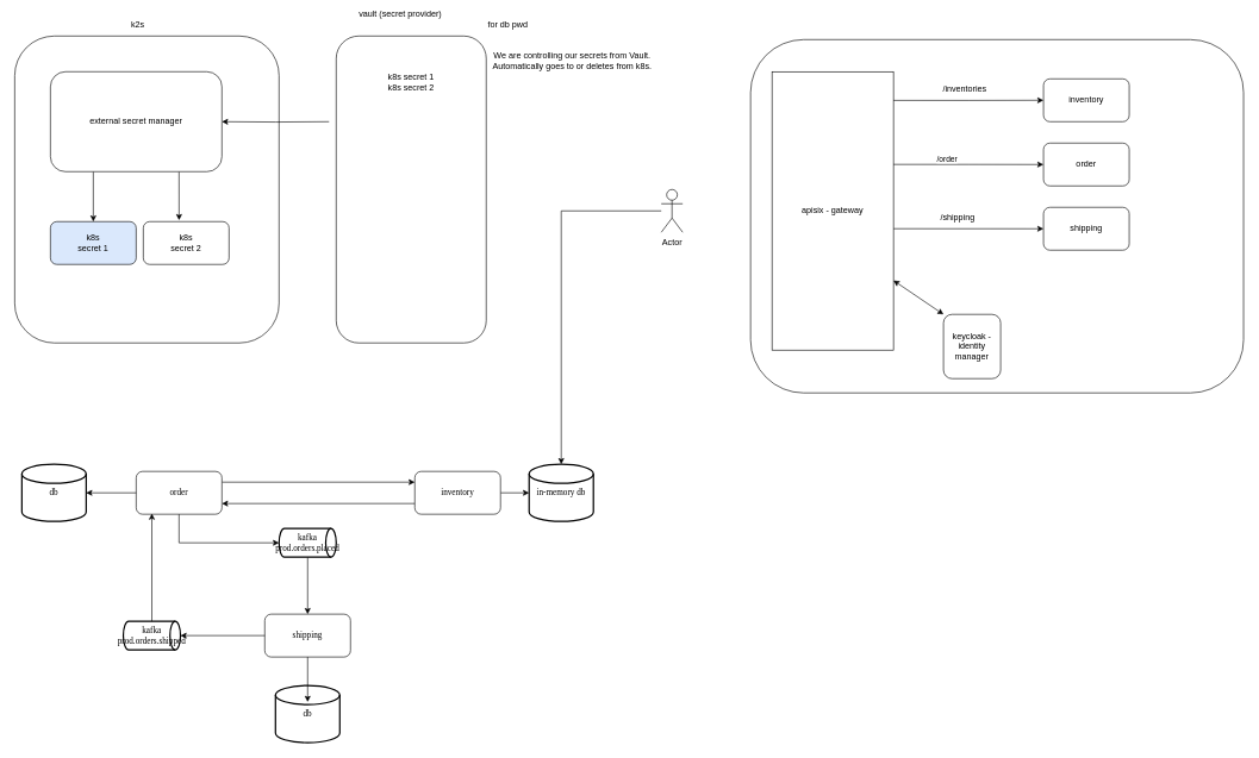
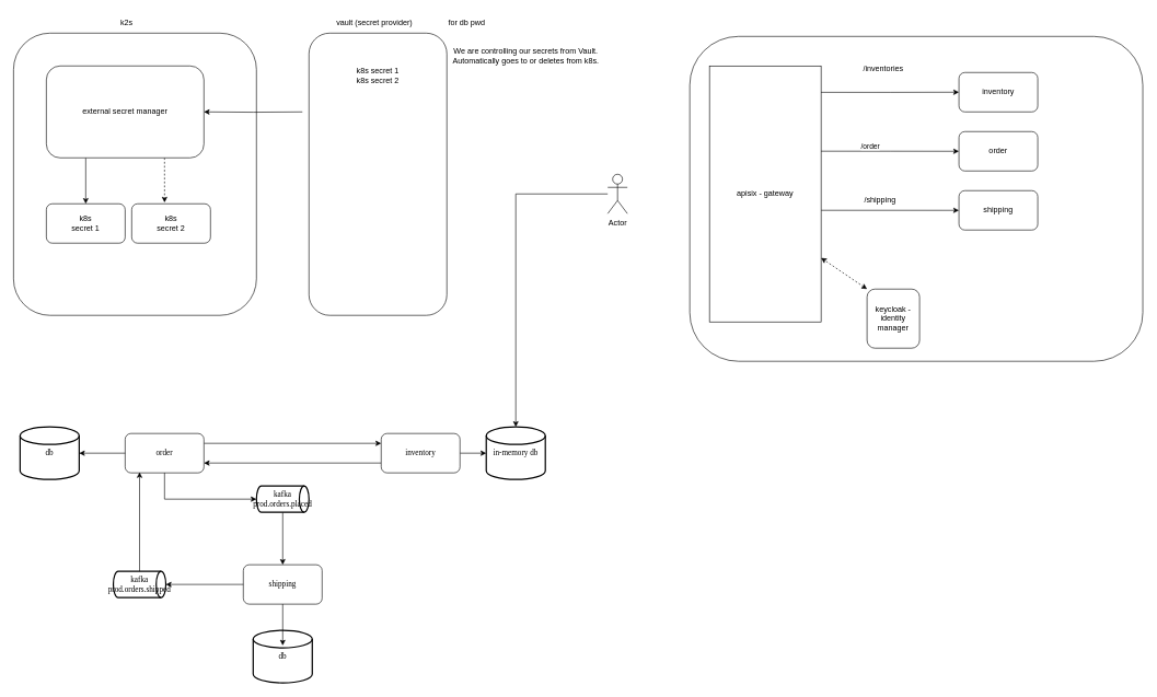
- <mxCell id="29" value="vault (secret provider)" style="text;strokeColor=none;align=center;fillColor=none;html=1;verticalAlign=middle;whiteSpace=wrap;rounded=0;" parent="1" vertex="1"><mxGeometry x="480" y="5" width="160" height="30" as="geometry" /></mxCell>
+ <mxCell id="29" value="vault (secret provider)" style="text;strokeColor=none;align=center;fillColor=none;html=1;verticalAlign=middle;whiteSpace=wrap;rounded=0;" parent="1" vertex="1"><mxGeometry x="490" y="20" width="160" height="30" as="geometry" /></mxCell>
- <mxCell id="42" value="/inventories" style="text;html=1;strokeColor=none;fillColor=none;align=center;verticalAlign=middle;whiteSpace=wrap;rounded=0;" vertex="1" parent="1"><mxGeometry x="1320" y="110" width="60" height="30" as="geometry" /></mxCell>
+ <mxCell id="42" value="/inventories" style="text;html=1;strokeColor=none;fillColor=none;align=center;verticalAlign=middle;whiteSpace=wrap;rounded=0;" vertex="1" parent="1"><mxGeometry x="1315" y="90" width="60" height="30" as="geometry" /></mxCell>
- <mxCell id="21" style="edgeStyle=orthogonalEdgeStyle;rounded=0;orthogonalLoop=1;jettySize=auto;html=1;exitX=0.75;exitY=1;exitDx=0;exitDy=0;entryX=0.417;entryY=-0.033;entryDx=0;entryDy=0;entryPerimeter=0;" parent="1" source="22" target="24" edge="1"><mxGeometry relative="1" as="geometry" /></mxCell>
+ <mxCell id="21" style="edgeStyle=orthogonalEdgeStyle;rounded=0;orthogonalLoop=1;jettySize=auto;html=1;exitX=0.75;exitY=1;exitDx=0;exitDy=0;entryX=0.417;entryY=-0.033;entryDx=0;entryDy=0;entryPerimeter=0;dashed=1;" parent="1" source="22" target="24" edge="1"><mxGeometry relative="1" as="geometry" /></mxCell>
- <mxCell id="23" value="k8s &lt;br&gt;secret 1" style="rounded=1;whiteSpace=wrap;html=1;fillColor=#dae8fc;" parent="1" vertex="1"><mxGeometry x="70" y="310" width="120" height="60" as="geometry" /></mxCell>
+ <mxCell id="23" value="k8s &lt;br&gt;secret 1" style="rounded=1;whiteSpace=wrap;html=1;" parent="1" vertex="1"><mxGeometry x="70" y="310" width="120" height="60" as="geometry" /></mxCell>
- <mxCell id="39" value="" style="endArrow=classic;startArrow=classic;html=1;rounded=0;entryX=1;entryY=0.75;entryDx=0;entryDy=0;exitX=0;exitY=0;exitDx=0;exitDy=0;" edge="1" parent="1" source="37" target="36"><mxGeometry width="50" height="50" relative="1" as="geometry"><mxPoint x="1210" y="360" as="sourcePoint" /><mxPoint x="1260" y="310" as="targetPoint" /></mxGeometry></mxCell>
+ <mxCell id="39" value="" style="endArrow=classic;startArrow=classic;html=1;rounded=0;entryX=1;entryY=0.75;entryDx=0;entryDy=0;exitX=0;exitY=0;exitDx=0;exitDy=0;dashed=1;" edge="1" parent="1" source="37" target="36"><mxGeometry width="50" height="50" relative="1" as="geometry"><mxPoint x="1210" y="360" as="sourcePoint" /><mxPoint x="1260" y="310" as="targetPoint" /></mxGeometry></mxCell>
